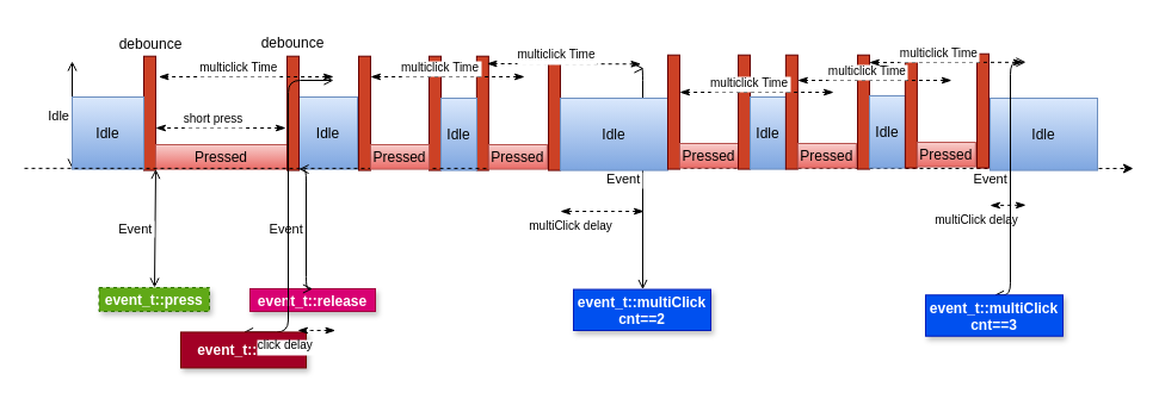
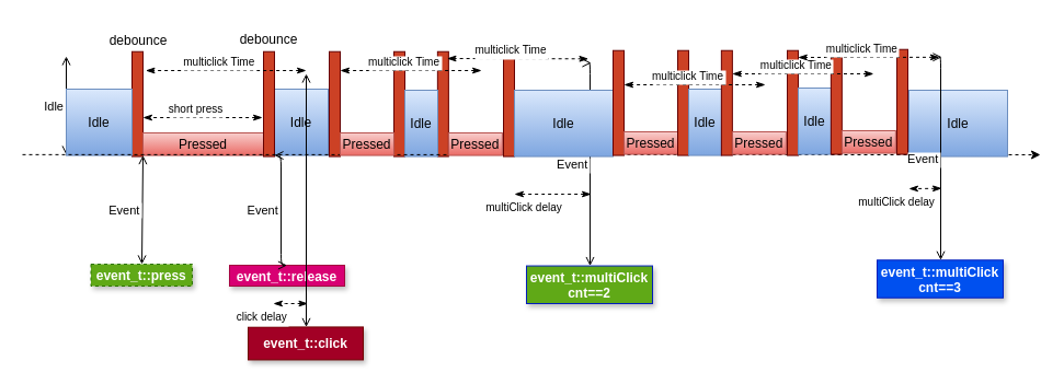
- <mxCell id="19" value="event_t::multiClick&#10;cnt==2" style="shadow=1;fillColor=#0050ef;strokeColor=#001DBC;fontColor=#ffffff;fontStyle=1" vertex="1" parent="1"><mxGeometry x="480" y="242.56" width="115" height="34.44" as="geometry" /></mxCell>
+ <mxCell id="19" value="event_t::multiClick&#10;cnt==2" style="shadow=1;fillColor=#60a917;strokeColor=#001DBC;fontColor=#ffffff;fontStyle=1;" vertex="1" parent="1"><mxGeometry x="480" y="242.56" width="115" height="34.44" as="geometry" /></mxCell>
- <mxCell id="50" value="event_t::multiClick&#10;cnt==3" style="shadow=1;fillColor=#0050ef;strokeColor=#001DBC;fontColor=#ffffff;fontStyle=1" vertex="1" parent="1"><mxGeometry x="775" y="247.29" width="115" height="34.44" as="geometry" /></mxCell>
+ <mxCell id="50" value="event_t::multiClick&#10;cnt==3" style="shadow=1;fillColor=#0050ef;strokeColor=#001DBC;fontColor=#ffffff;fontStyle=1" vertex="1" parent="1"><mxGeometry x="800" y="237.29" width="115" height="34.44" as="geometry" /></mxCell>
- <mxCell id="20" value="event_t::click" style="shadow=1;fillColor=#a20025;strokeColor=#6F0000;fontColor=#ffffff;fontStyle=1" vertex="1" parent="1"><mxGeometry x="151" y="278.44" width="105" height="30" as="geometry" /></mxCell>
+ <mxCell id="20" value="event_t::click" style="shadow=1;fillColor=#a20025;strokeColor=#6F0000;fontColor=#ffffff;fontStyle=1" vertex="1" parent="1"><mxGeometry x="226" y="298.44" width="105" height="30" as="geometry" /></mxCell>
